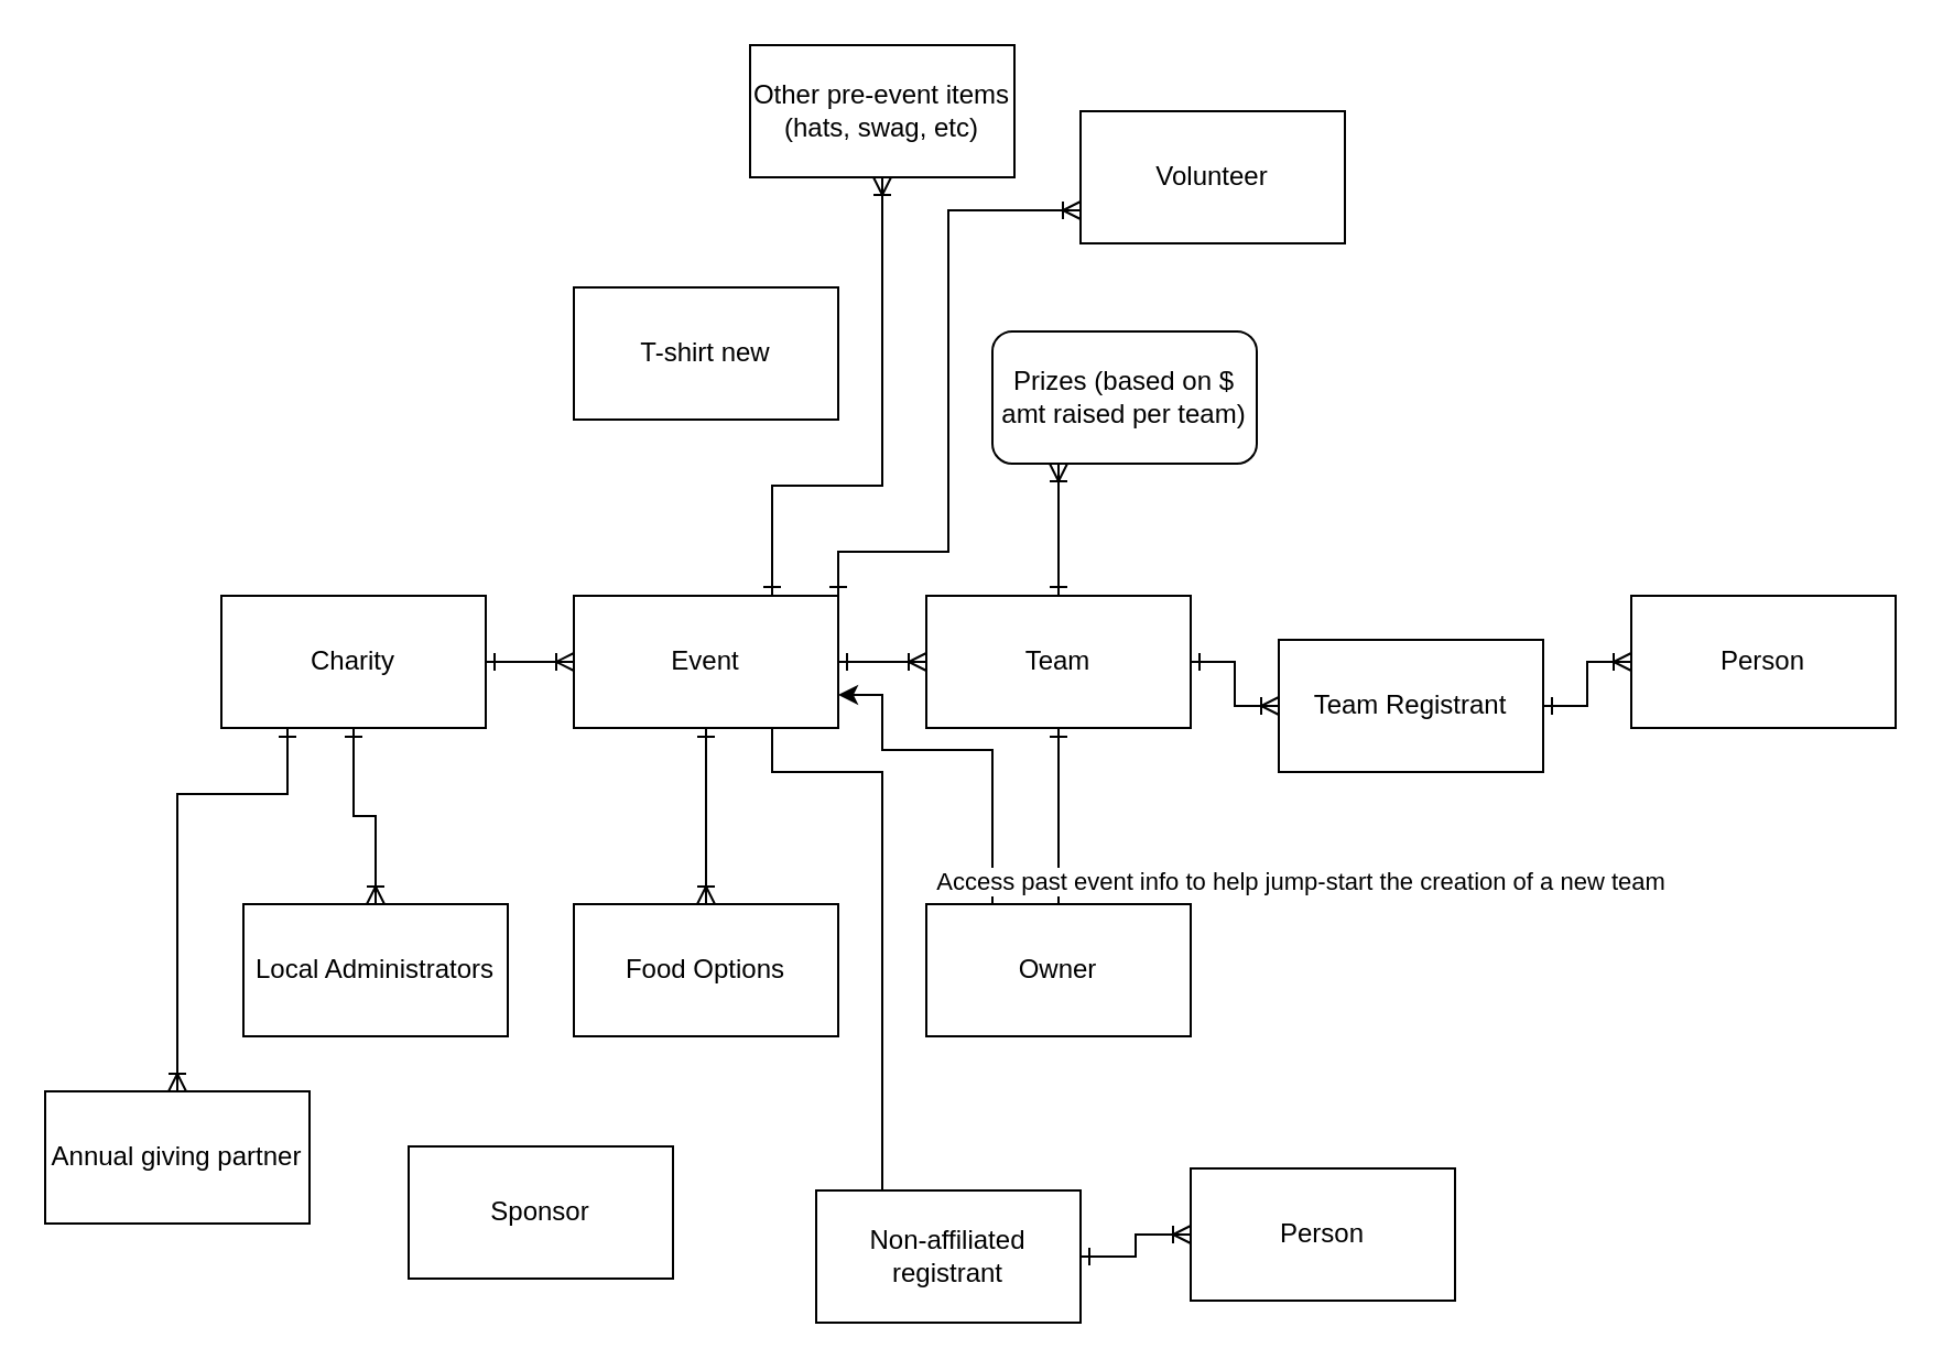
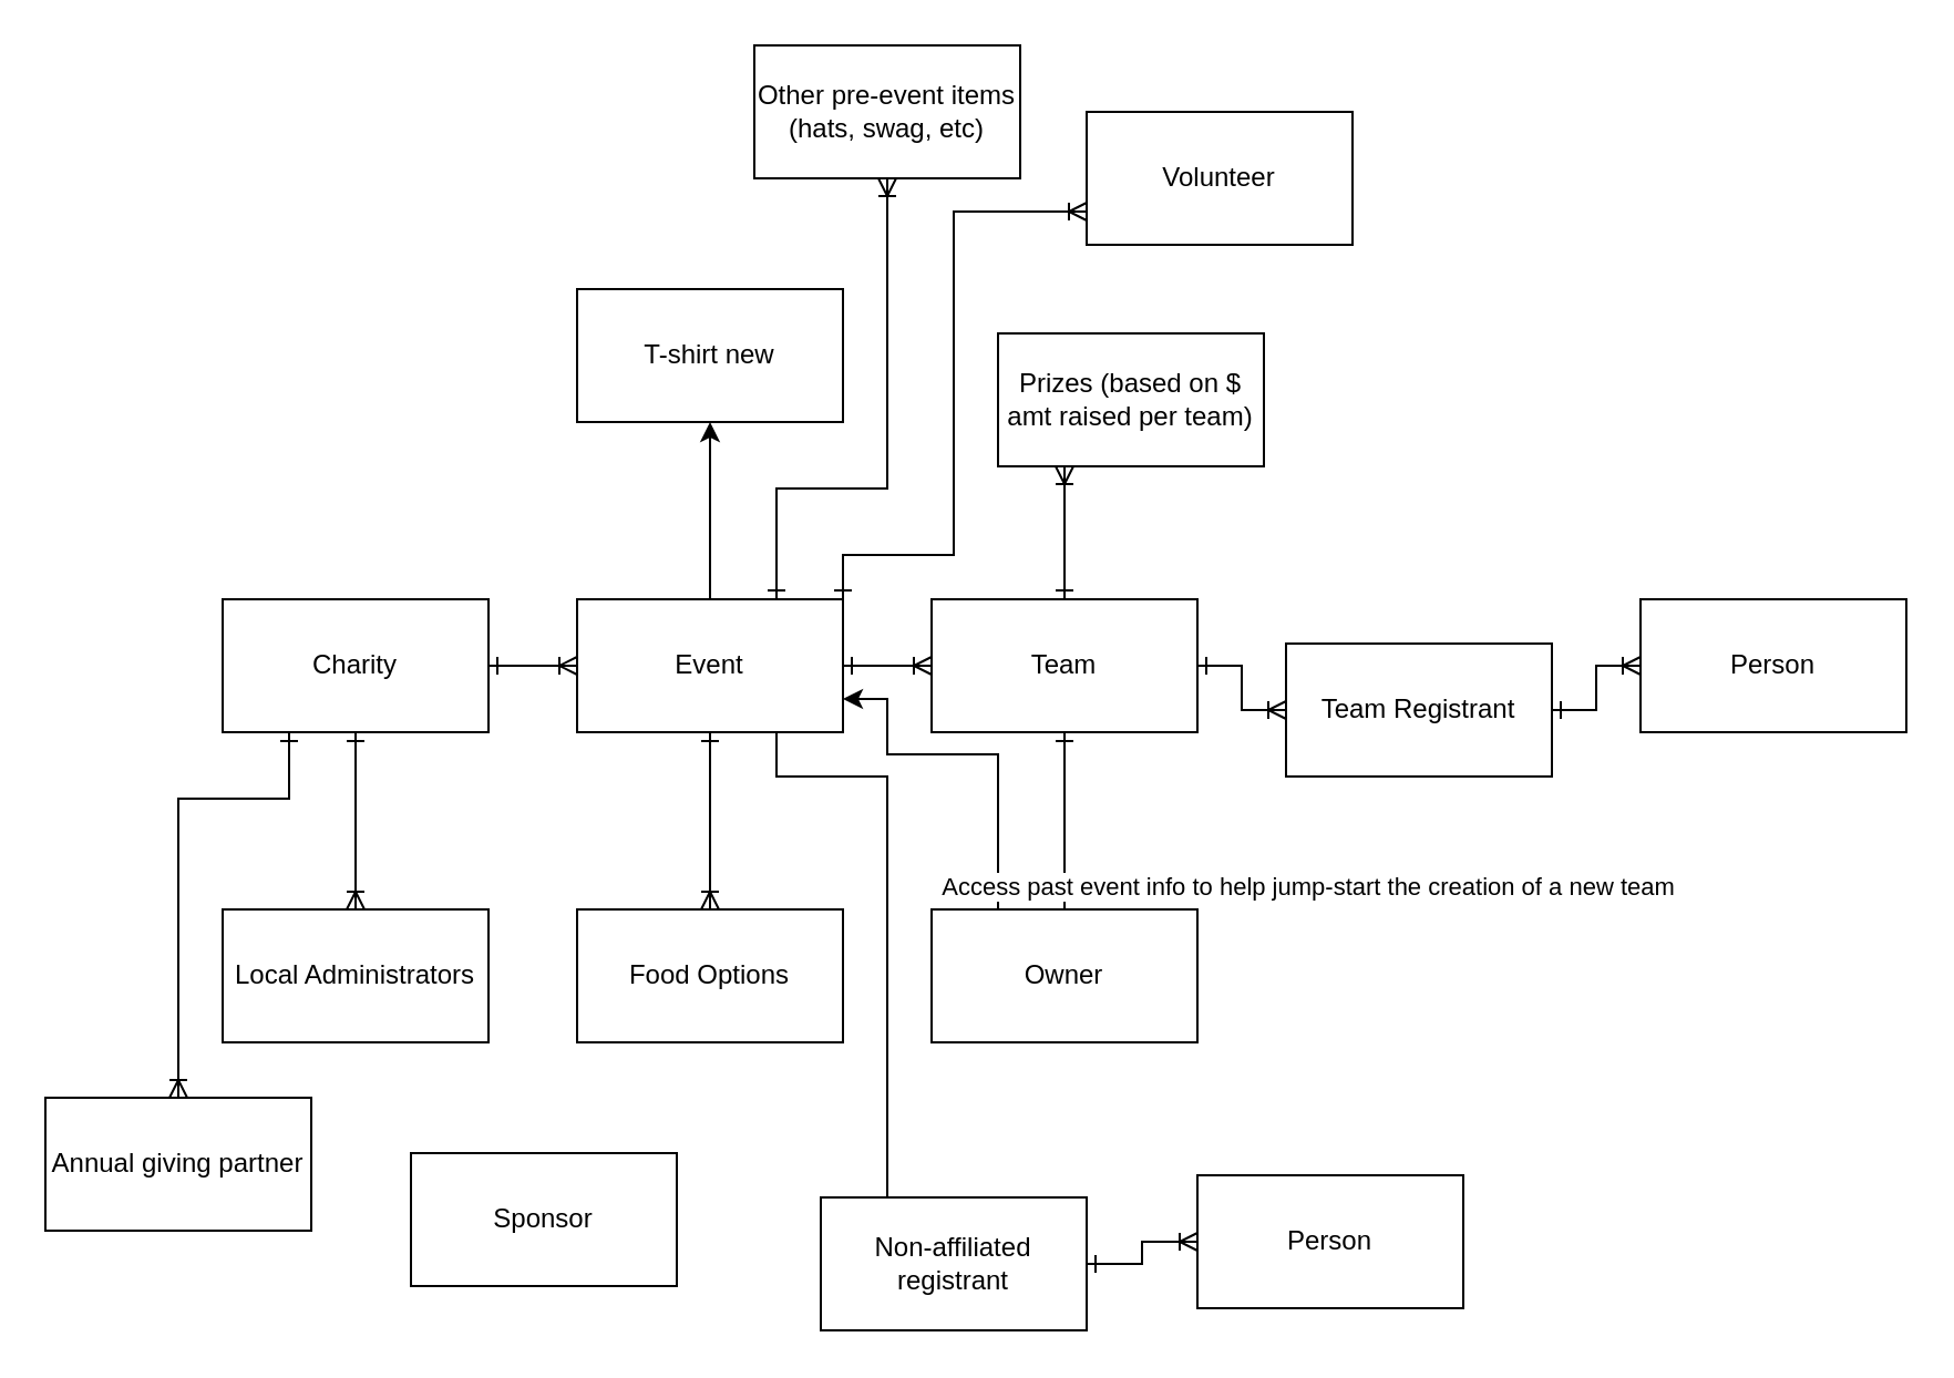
- <mxCell id="18" value="Prizes (based on $ amt raised per team)" style="rounded=1;whiteSpace=wrap;html=1;" parent="1" vertex="1"><mxGeometry x="450" y="150" width="120" height="60" as="geometry" /></mxCell>
+ <mxCell id="18" value="Prizes (based on $ amt raised per team)" style="whiteSpace=wrap;html=1;rounded=0;" parent="1" vertex="1"><mxGeometry x="450" y="150" width="120" height="60" as="geometry" /></mxCell>
+ <mxCell id="23" value="" style="edgeStyle=orthogonalEdgeStyle;rounded=0;orthogonalLoop=1;jettySize=auto;html=1;exitX=0.5;exitY=0;exitDx=0;exitDy=0;" parent="1" source="9" target="19" edge="1"><mxGeometry relative="1" as="geometry" /></mxCell>
- <mxCell id="20" value="Local Administrators" style="rounded=0;whiteSpace=wrap;html=1;" parent="1" vertex="1"><mxGeometry x="110" y="410" width="120" height="60" as="geometry" /></mxCell>
+ <mxCell id="20" value="Local Administrators" style="rounded=0;whiteSpace=wrap;html=1;" parent="1" vertex="1"><mxGeometry x="100" y="410" width="120" height="60" as="geometry" /></mxCell>
